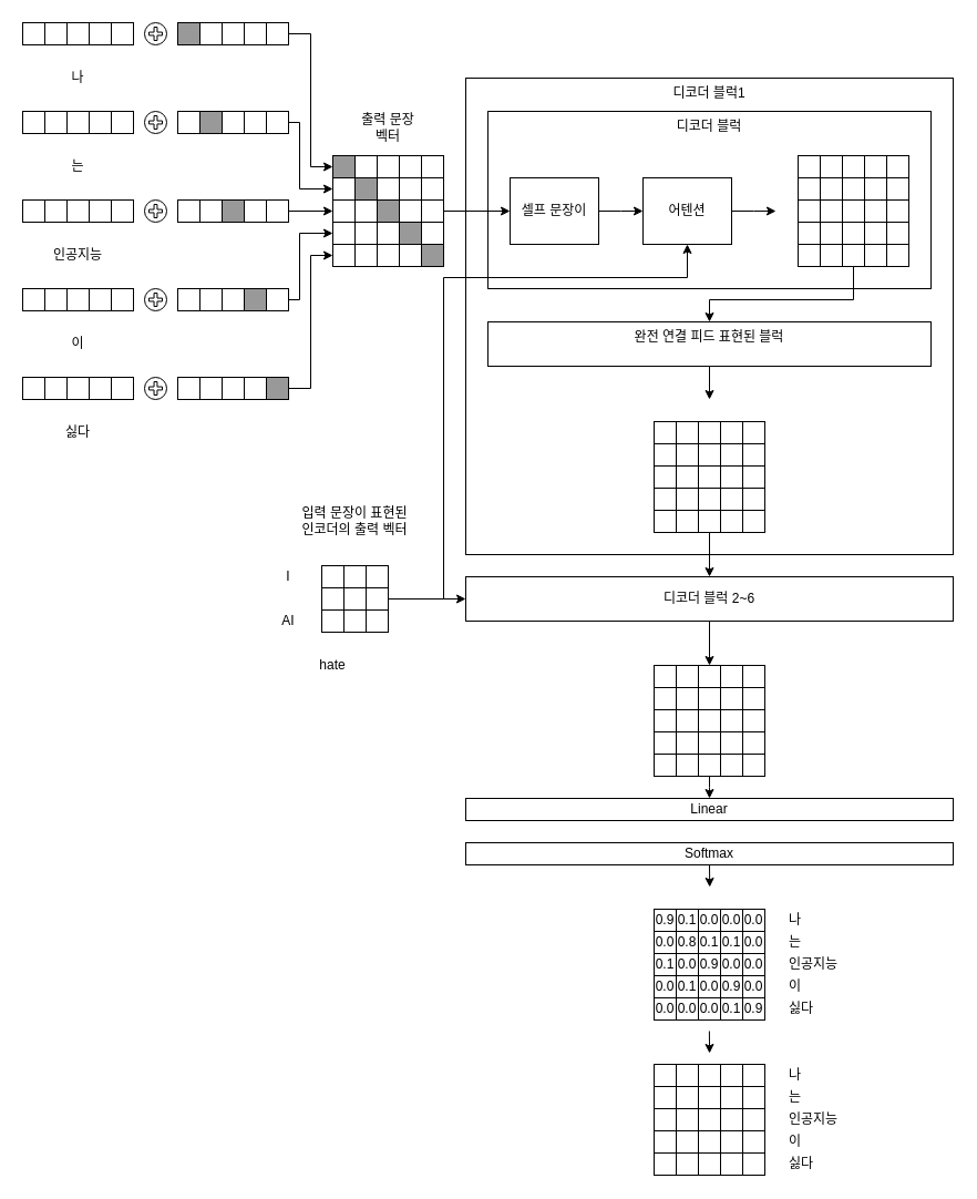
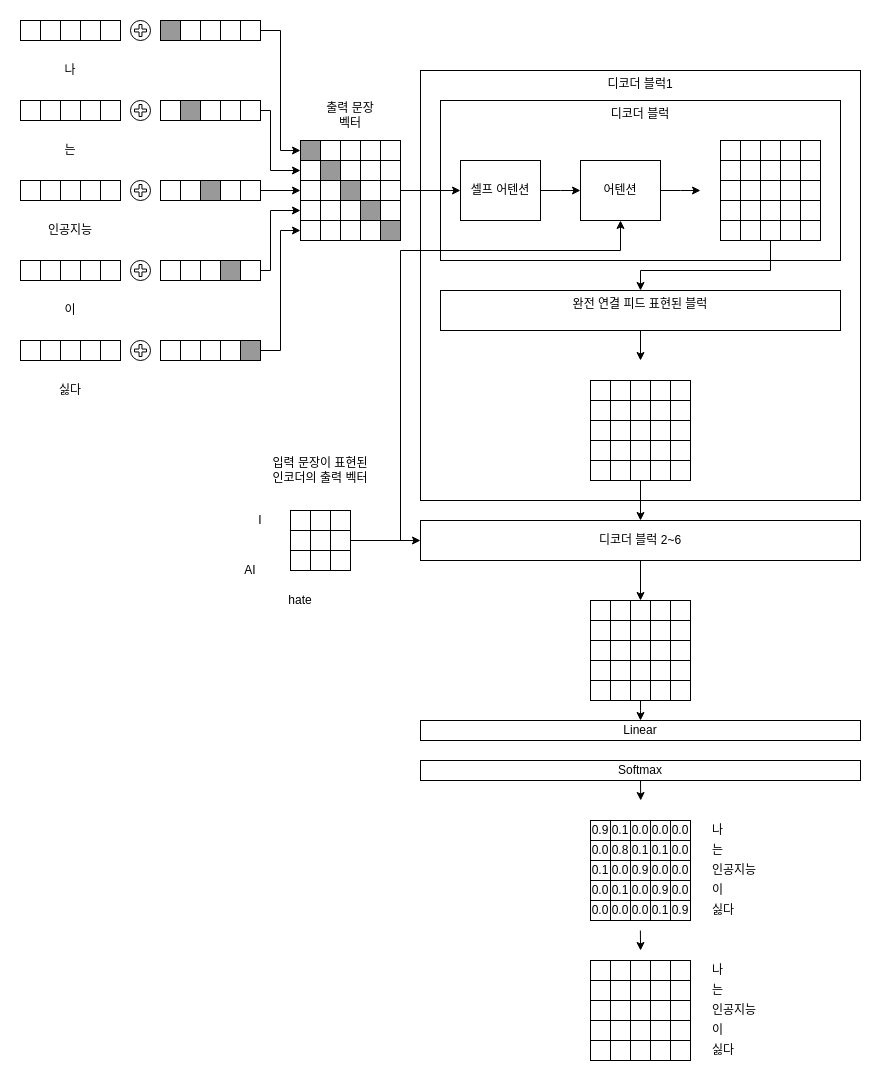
- <mxCell id="35" value="셀프 문장이" style="rounded=0;whiteSpace=wrap;html=1;fillColor=#FFFFFF;" parent="1" vertex="1"><mxGeometry x="460" y="160" width="80" height="60" as="geometry" /></mxCell>
+ <mxCell id="35" value="셀프 어텐션" style="rounded=0;whiteSpace=wrap;html=1;fillColor=#FFFFFF;" parent="1" vertex="1"><mxGeometry x="460" y="160" width="80" height="60" as="geometry" /></mxCell>
- <mxCell id="270" value="AI" style="text;html=1;strokeColor=none;fillColor=none;align=center;verticalAlign=middle;whiteSpace=wrap;rounded=0;" parent="1" vertex="1"><mxGeometry x="230" y="550" width="60" height="20" as="geometry" /></mxCell>
+ <mxCell id="270" value="AI" style="text;html=1;strokeColor=none;fillColor=none;align=center;verticalAlign=middle;whiteSpace=wrap;rounded=0;" parent="1" vertex="1"><mxGeometry x="220" y="560" width="60" height="20" as="geometry" /></mxCell>
